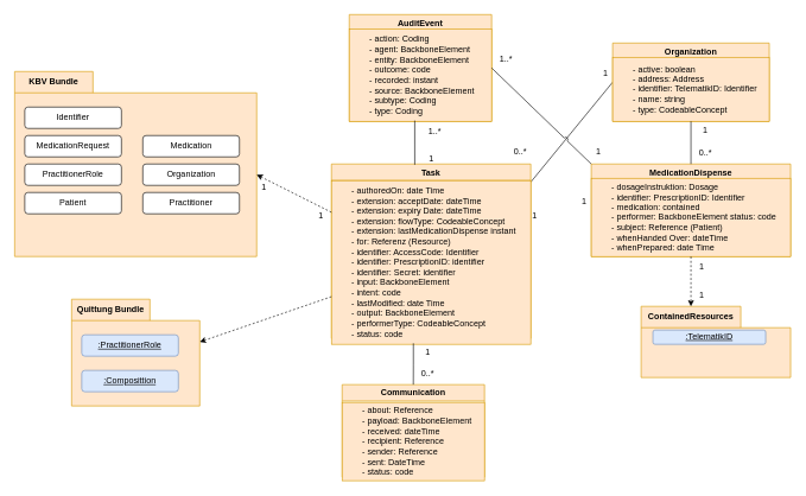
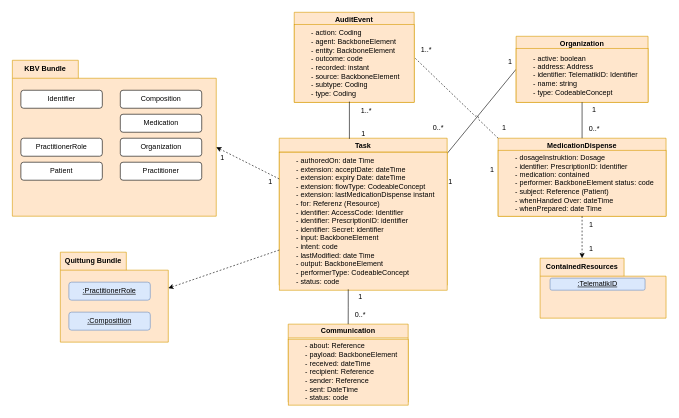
+ <mxCell id="8" value="Composition" style="rounded=1;whiteSpace=wrap;html=1;movable=0;resizable=0;rotatable=0;deletable=0;editable=0;locked=1;connectable=0;" vertex="1" parent="2"><mxGeometry x="180" y="50" width="135.77" height="30" as="geometry" /></mxCell>
- <mxCell id="48" style="rounded=0;orthogonalLoop=1;jettySize=auto;html=1;entryX=1;entryY=0.5;entryDx=0;entryDy=0;endArrow=none;endFill=0;exitX=0;exitY=0;exitDx=0;exitDy=0;jumpStyle=arc;" edge="1" parent="1" source="24" target="15"><mxGeometry relative="1" as="geometry" /></mxCell>
+ <mxCell id="48" style="rounded=0;orthogonalLoop=1;jettySize=auto;html=1;entryX=1;entryY=0.5;entryDx=0;entryDy=0;endArrow=none;endFill=0;exitX=0;exitY=0;exitDx=0;exitDy=0;jumpStyle=arc;dashed=1;" edge="1" parent="1" source="24" target="15"><mxGeometry relative="1" as="geometry" /></mxCell>
- <mxCell id="7" value="MedicationRequest" style="rounded=1;whiteSpace=wrap;html=1;movable=0;resizable=0;rotatable=0;deletable=0;editable=0;locked=1;connectable=0;" vertex="1" parent="2"><mxGeometry x="14.23" y="90" width="135.77" height="30" as="geometry" /></mxCell>
